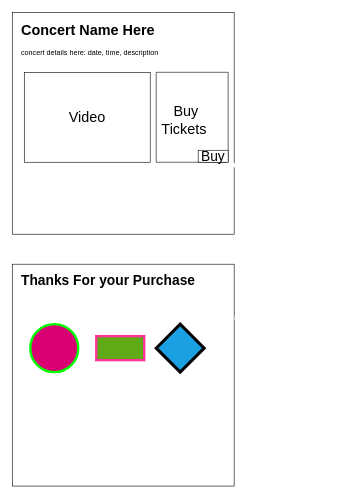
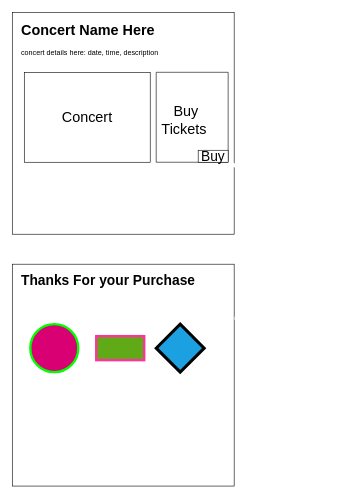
- <mxCell id="4" value="Video" style="rounded=0;whiteSpace=wrap;html=1;fontSize=24;" vertex="1" parent="1"><mxGeometry x="40" y="120" width="210" height="150" as="geometry" /></mxCell>
+ <mxCell id="4" value="Concert" style="rounded=0;whiteSpace=wrap;html=1;fontSize=24;" vertex="1" parent="1"><mxGeometry x="40" y="120" width="210" height="150" as="geometry" /></mxCell>
